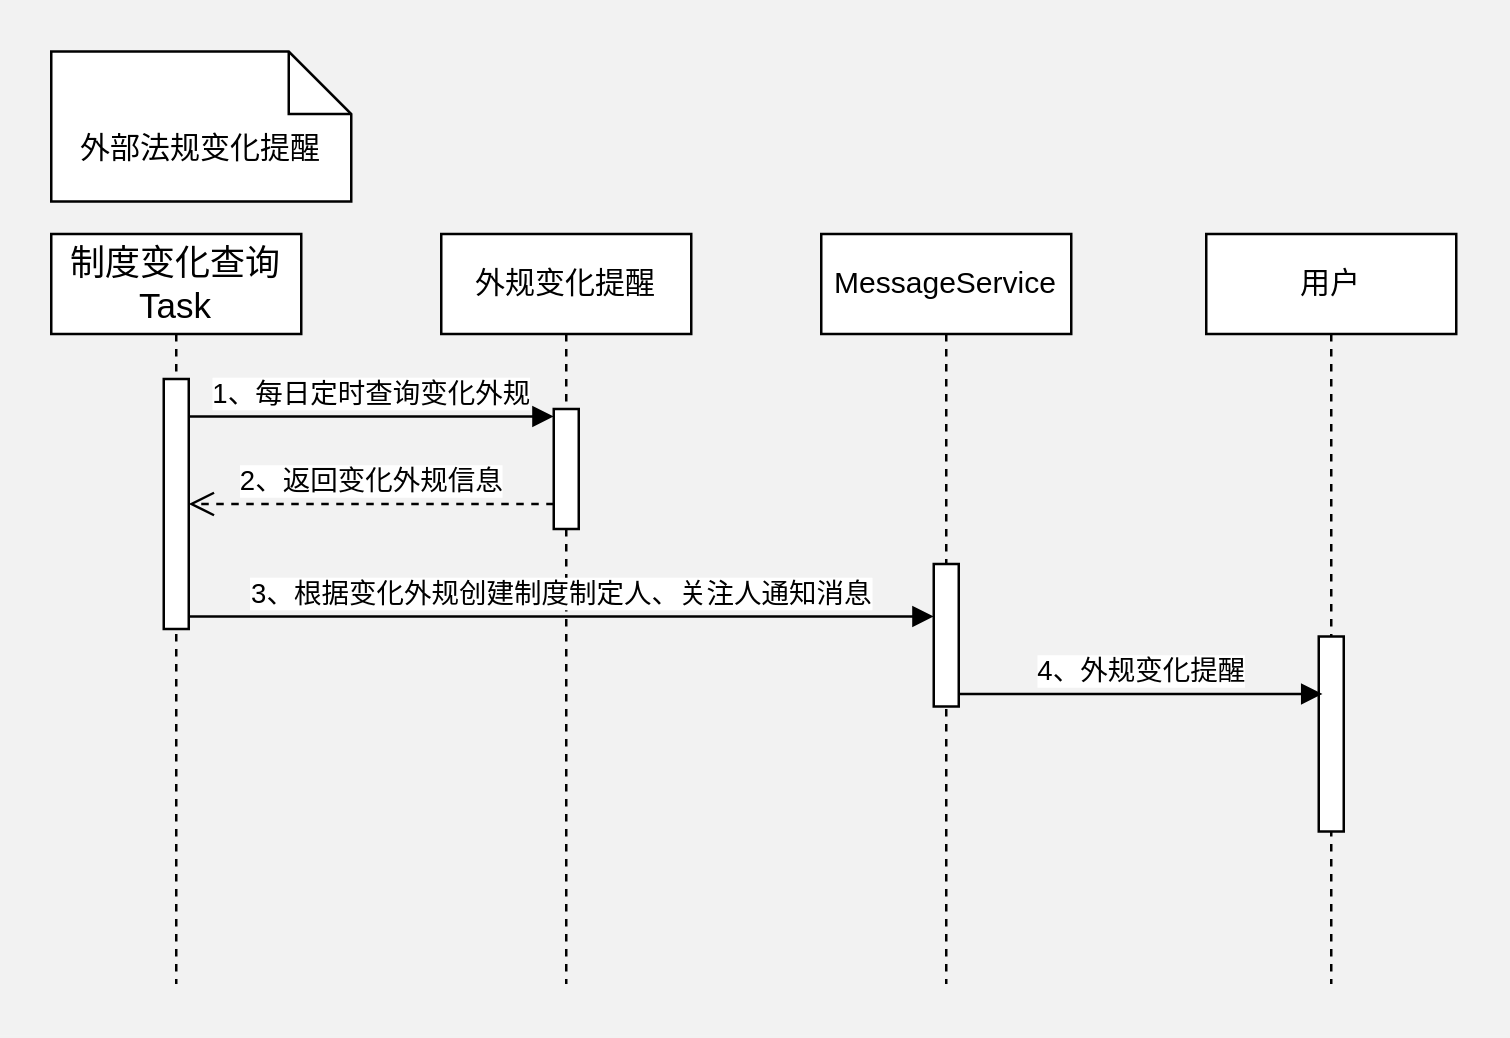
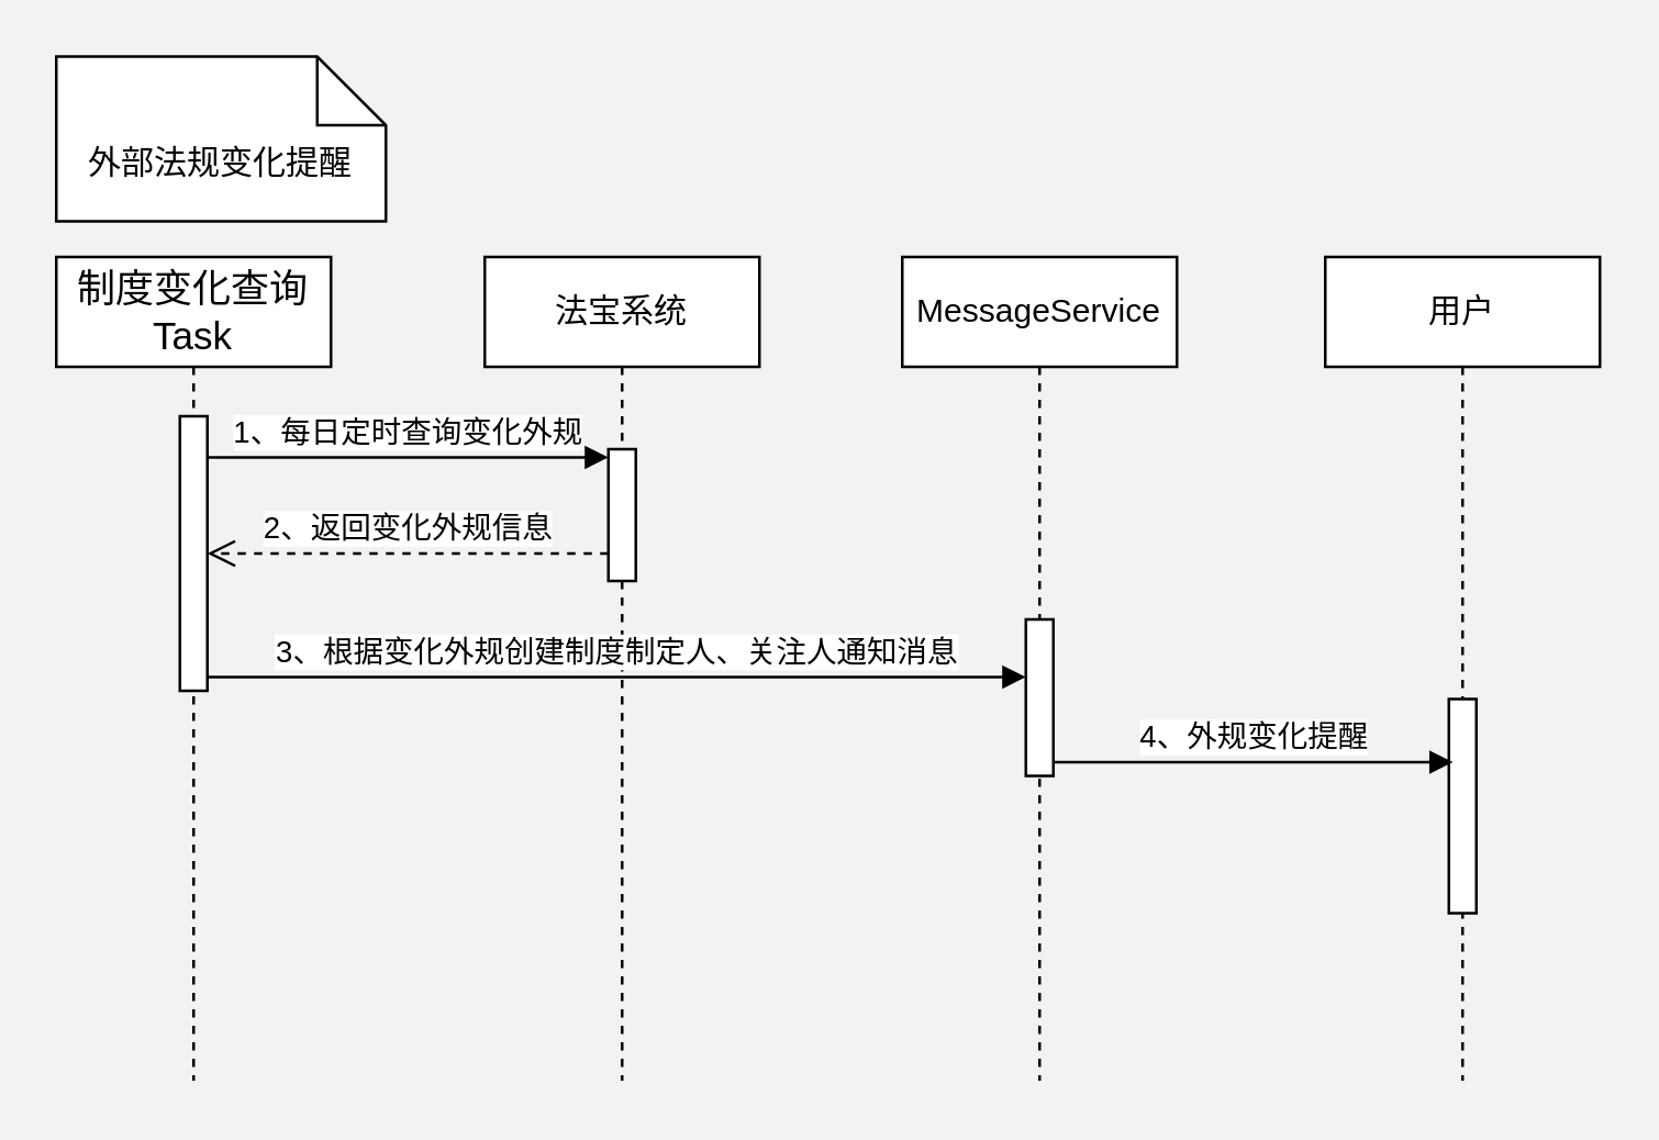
- <mxCell id="4" value="外规变化提醒" style="shape=umlLifeline;perimeter=lifelinePerimeter;whiteSpace=wrap;html=1;container=1;dropTarget=0;collapsible=0;recursiveResize=0;outlineConnect=0;portConstraint=eastwest;newEdgeStyle={&quot;curved&quot;:0,&quot;rounded&quot;:0};" vertex="1" parent="1"><mxGeometry x="176" y="93" width="100" height="300" as="geometry" /></mxCell>
+ <mxCell id="4" value="法宝系统" style="shape=umlLifeline;perimeter=lifelinePerimeter;whiteSpace=wrap;html=1;container=1;dropTarget=0;collapsible=0;recursiveResize=0;outlineConnect=0;portConstraint=eastwest;newEdgeStyle={&quot;curved&quot;:0,&quot;rounded&quot;:0};" vertex="1" parent="1"><mxGeometry x="176" y="93" width="100" height="300" as="geometry" /></mxCell>
